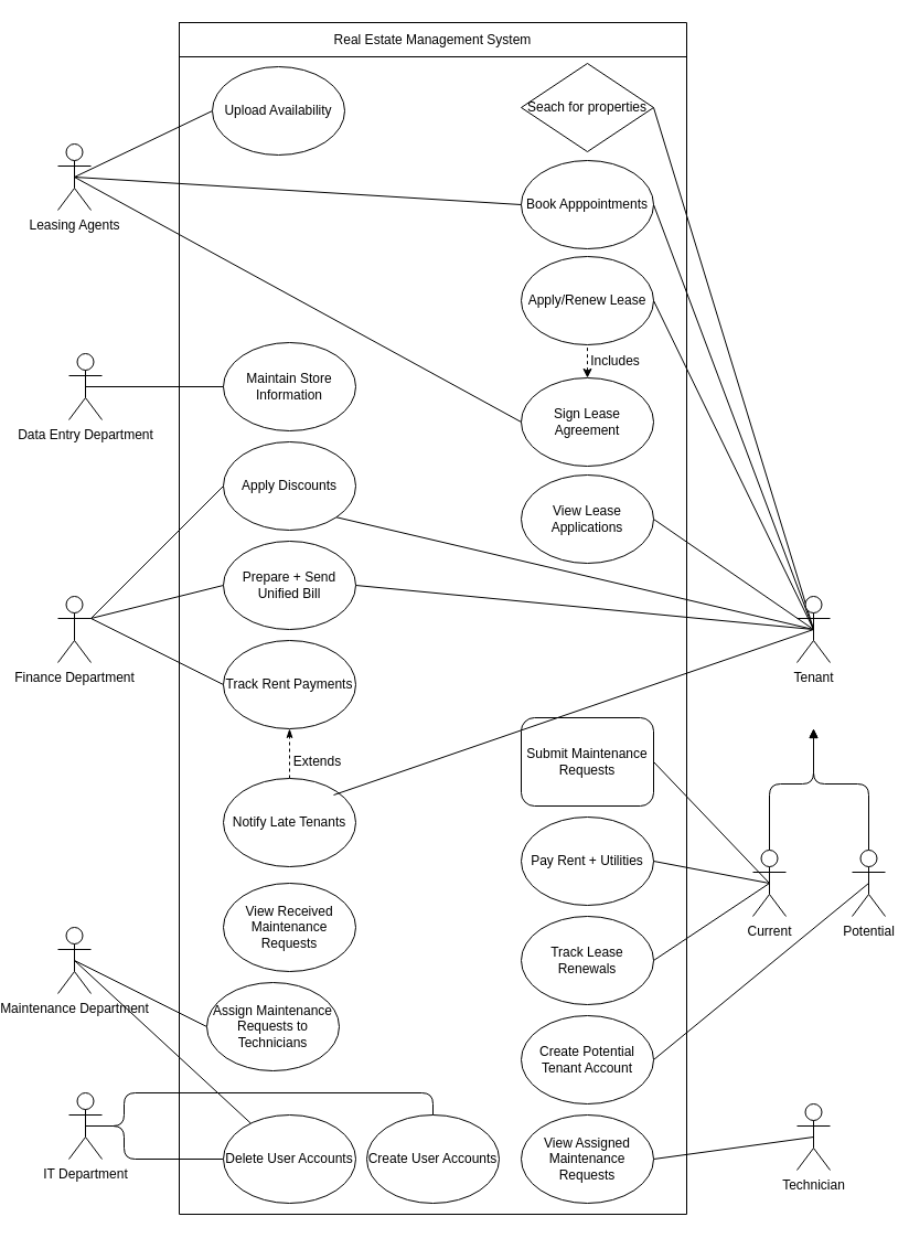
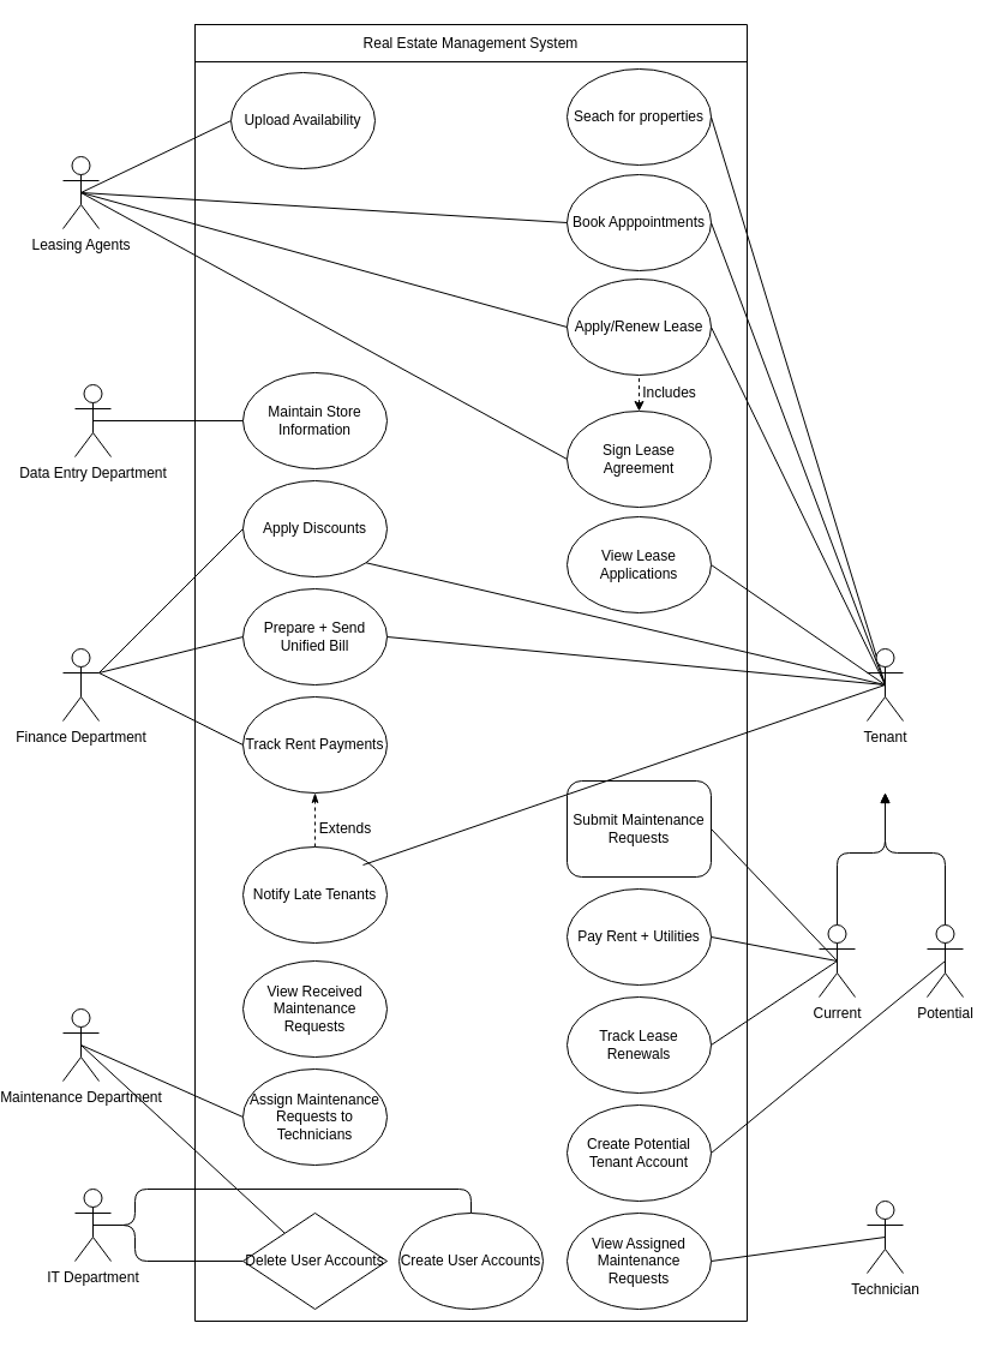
- <mxCell id="19" value="Seach for properties" style="rhombus;whiteSpace=wrap;html=1;" parent="1" vertex="1"><mxGeometry x="440" y="57" width="120" height="80" as="geometry" /></mxCell>
+ <mxCell id="19" value="Seach for properties" style="ellipse;whiteSpace=wrap;html=1;" parent="1" vertex="1"><mxGeometry x="440" y="57" width="120" height="80" as="geometry" /></mxCell>
+ <mxCell id="40" style="edgeStyle=none;html=1;exitX=0.5;exitY=0.5;exitDx=0;exitDy=0;exitPerimeter=0;entryX=0;entryY=0.5;entryDx=0;entryDy=0;endArrow=none;endFill=0;" parent="1" source="42" target="17" edge="1"><mxGeometry relative="1" as="geometry" /></mxCell>
- <mxCell id="44" value="Assign Maintenance Requests to Technicians" style="ellipse;whiteSpace=wrap;html=1;" parent="1" vertex="1"><mxGeometry x="155" y="890" width="120" height="80" as="geometry" /></mxCell>
+ <mxCell id="44" value="Assign Maintenance Requests to Technicians" style="ellipse;whiteSpace=wrap;html=1;" parent="1" vertex="1"><mxGeometry x="170" y="890" width="120" height="80" as="geometry" /></mxCell>
- <mxCell id="63" value="Delete User Accounts" style="ellipse;whiteSpace=wrap;html=1;" vertex="1" parent="1"><mxGeometry x="170" y="1010" width="120" height="80" as="geometry" /></mxCell>
+ <mxCell id="63" value="Delete User Accounts" style="rhombus;whiteSpace=wrap;html=1;" vertex="1" parent="1"><mxGeometry x="170" y="1010" width="120" height="80" as="geometry" /></mxCell>
